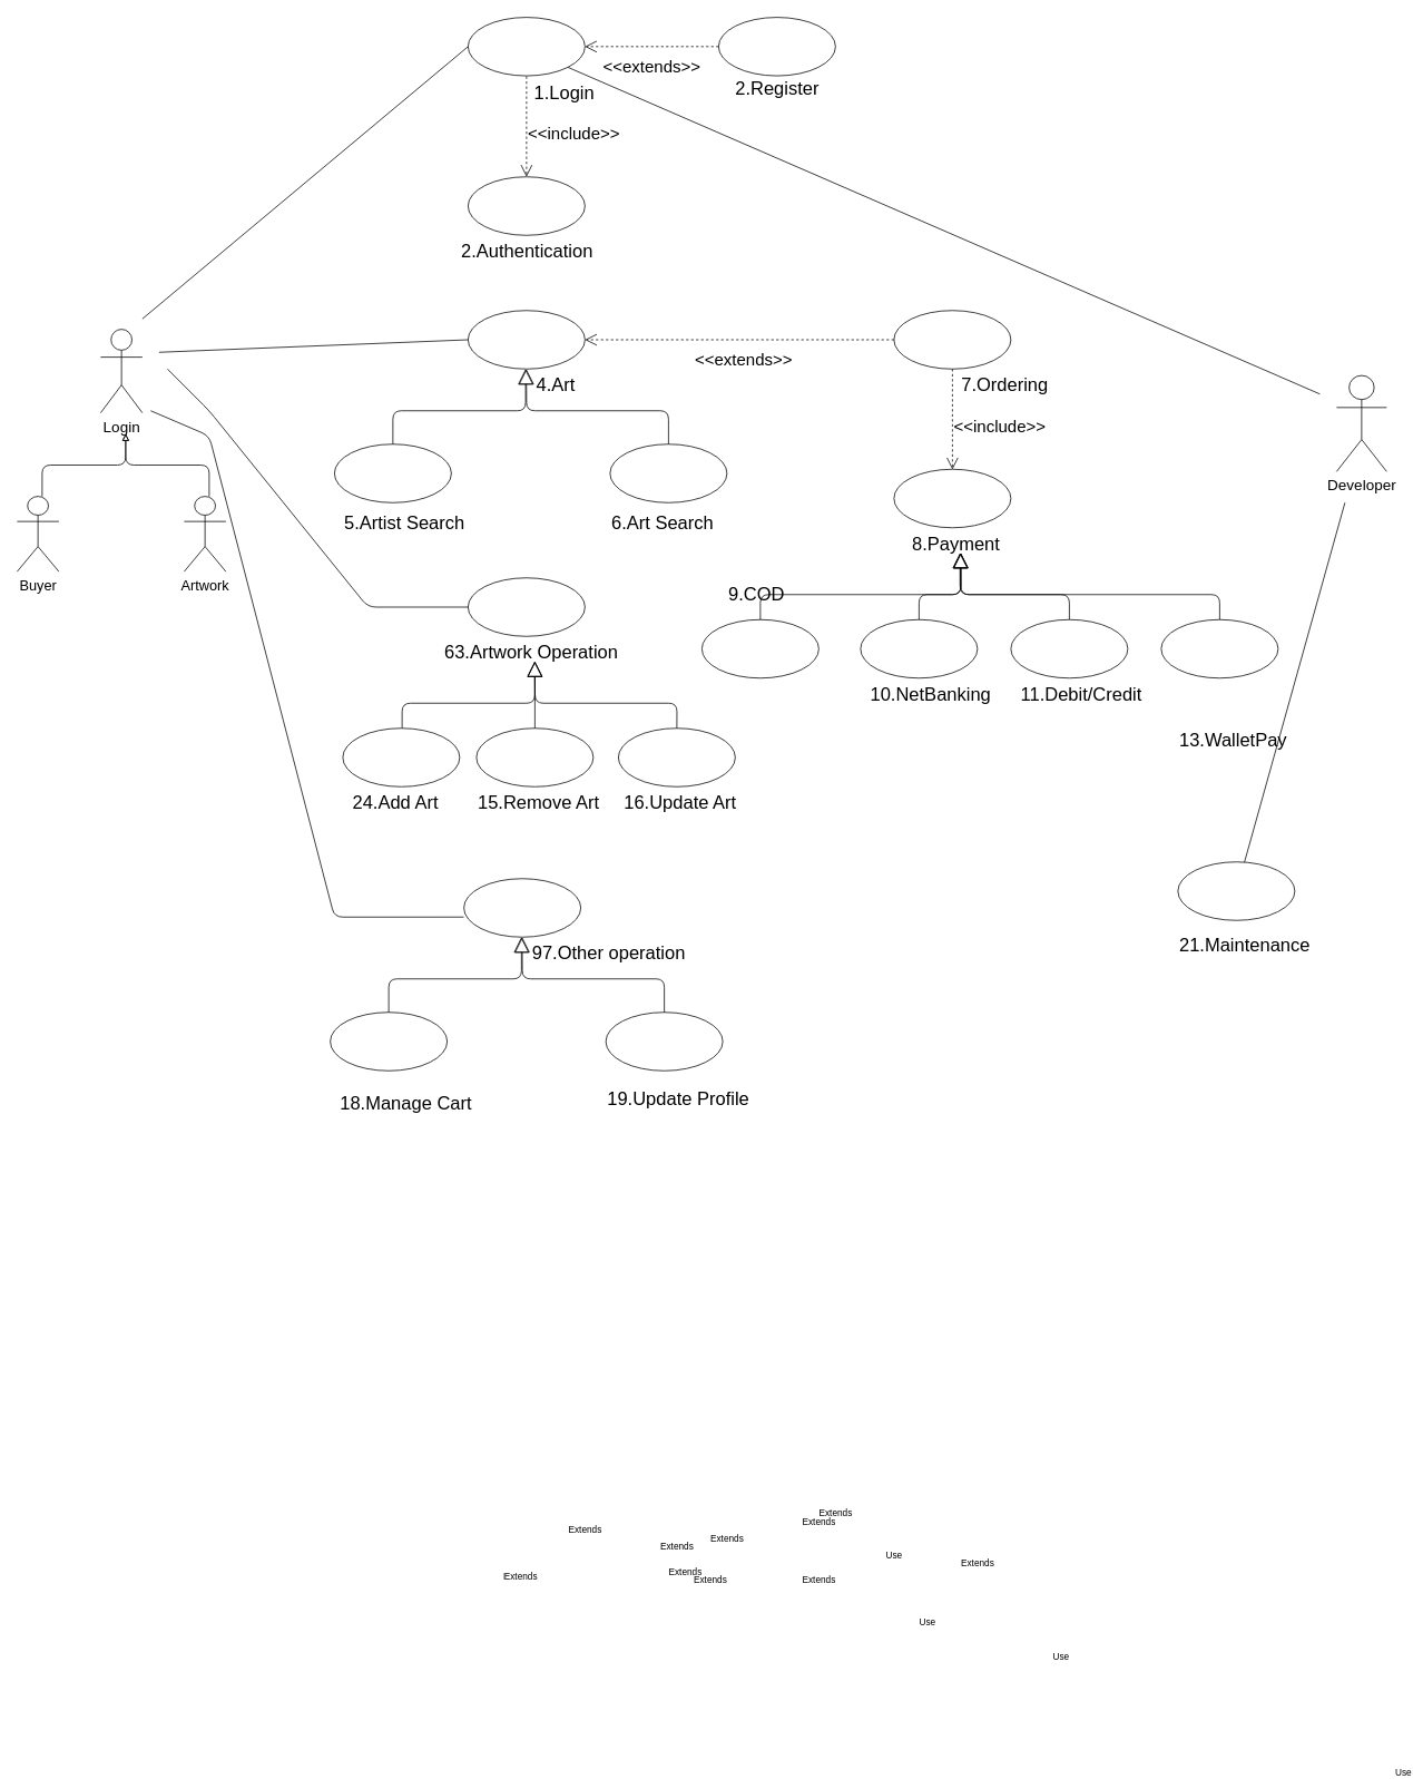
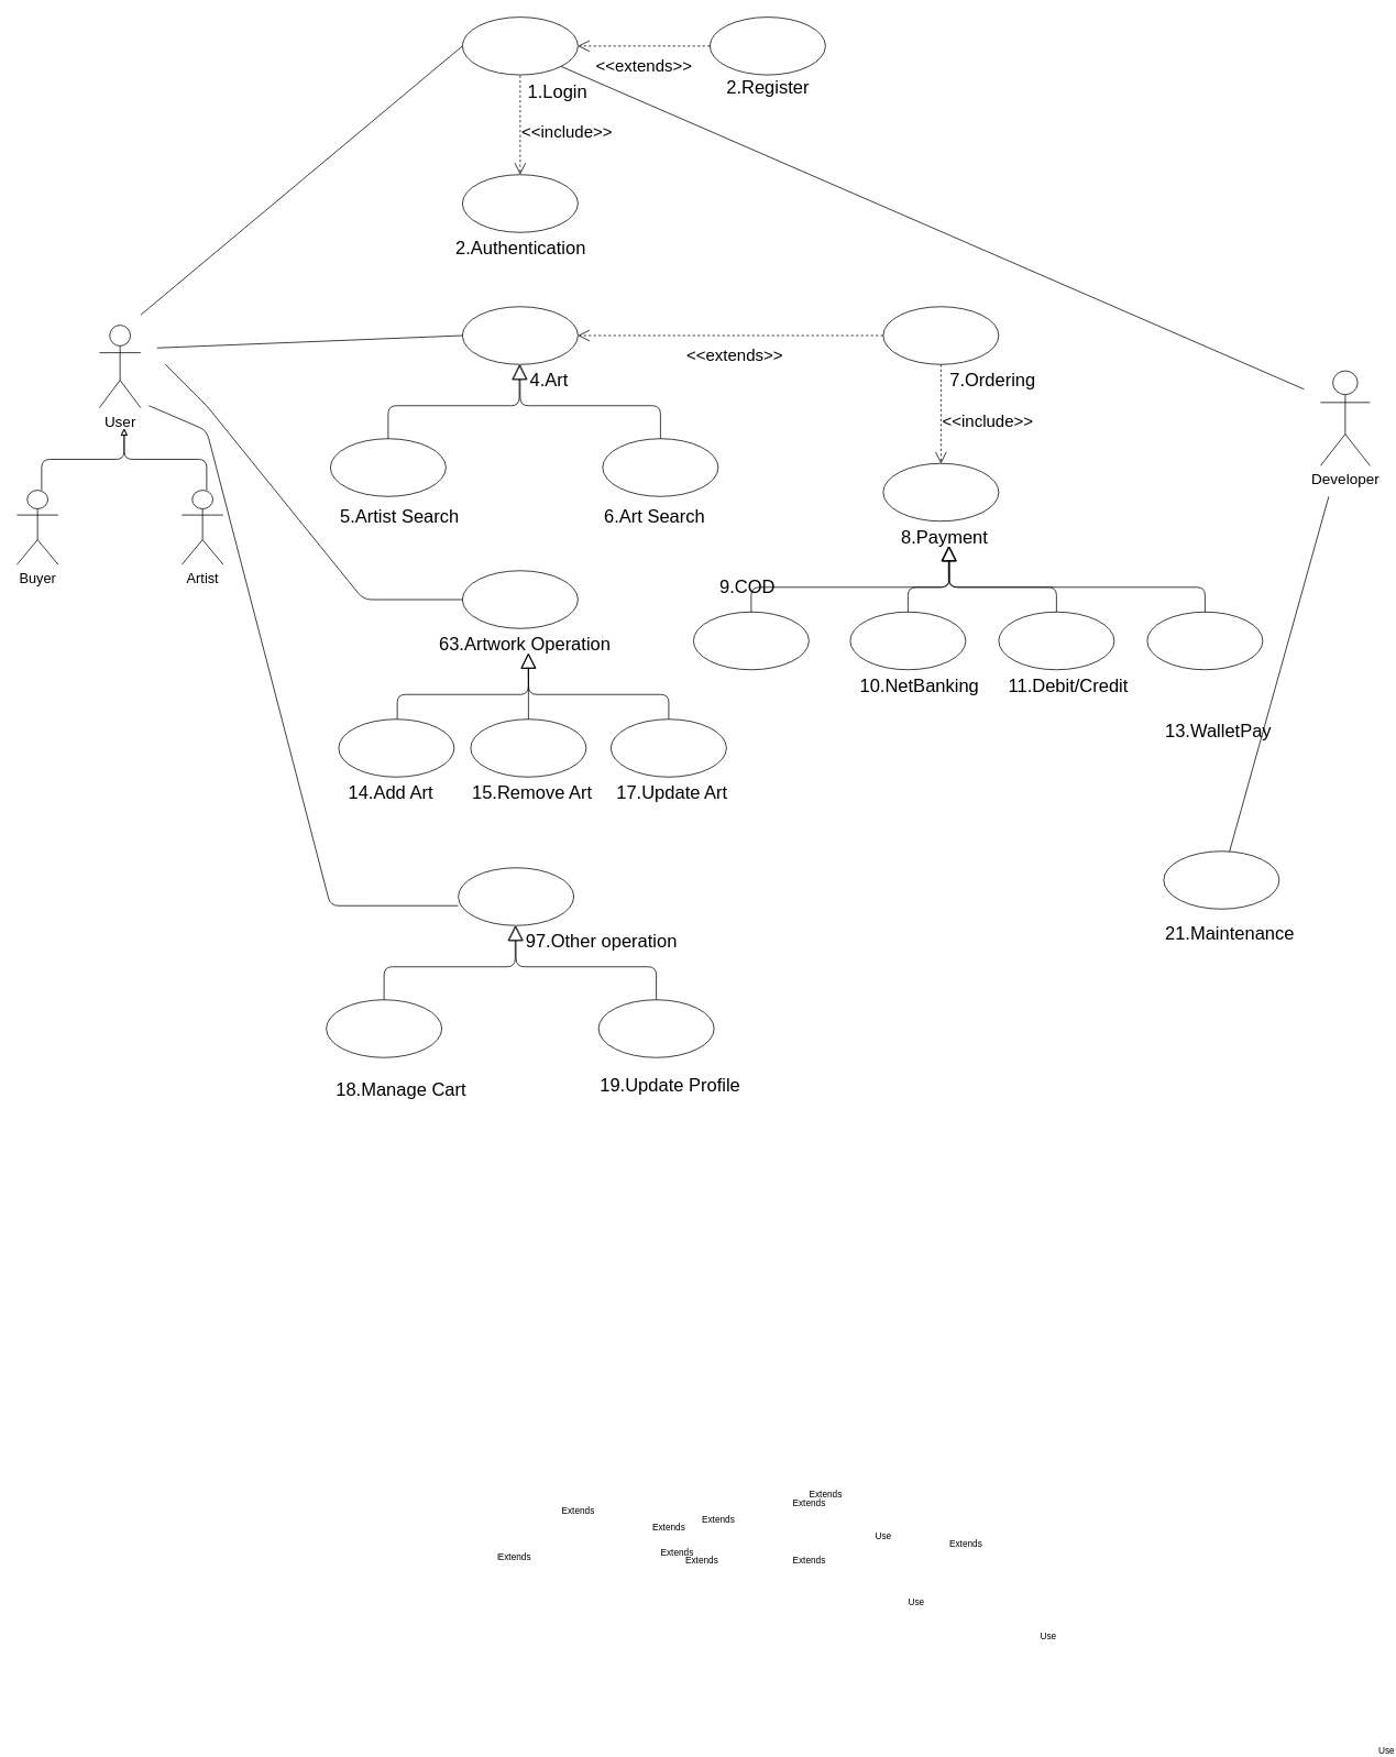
- <mxCell id="2" value="&lt;font style=&quot;font-size: 18px&quot;&gt;Login&lt;/font&gt;" style="shape=umlActor;verticalLabelPosition=bottom;labelBackgroundColor=#ffffff;verticalAlign=top;html=1;outlineConnect=0;" vertex="1" parent="1"><mxGeometry x="120" y="393.5" width="50" height="100" as="geometry" /></mxCell>
+ <mxCell id="2" value="&lt;font style=&quot;font-size: 18px&quot;&gt;User&lt;/font&gt;" style="shape=umlActor;verticalLabelPosition=bottom;labelBackgroundColor=#ffffff;verticalAlign=top;html=1;outlineConnect=0;" vertex="1" parent="1"><mxGeometry x="120" y="393.5" width="50" height="100" as="geometry" /></mxCell>
- <mxCell id="4" value="&lt;font style=&quot;font-size: 17px&quot;&gt;Artwork&lt;/font&gt;" style="shape=umlActor;verticalLabelPosition=bottom;labelBackgroundColor=#ffffff;verticalAlign=top;html=1;outlineConnect=0;" vertex="1" parent="1"><mxGeometry x="220" y="593.5" width="50" height="90" as="geometry" /></mxCell>
+ <mxCell id="4" value="&lt;font style=&quot;font-size: 17px&quot;&gt;Artist&lt;/font&gt;" style="shape=umlActor;verticalLabelPosition=bottom;labelBackgroundColor=#ffffff;verticalAlign=top;html=1;outlineConnect=0;" vertex="1" parent="1"><mxGeometry x="220" y="593.5" width="50" height="90" as="geometry" /></mxCell>
- <mxCell id="58" value="&lt;font style=&quot;font-size: 22px&quot;&gt;24.Add Art&lt;/font&gt;" style="text;html=1;" vertex="1" parent="1"><mxGeometry x="420" y="941" width="90" height="30" as="geometry" /></mxCell>
+ <mxCell id="58" value="&lt;font style=&quot;font-size: 22px&quot;&gt;14.Add Art&lt;/font&gt;" style="text;html=1;" vertex="1" parent="1"><mxGeometry x="420" y="941" width="90" height="30" as="geometry" /></mxCell>
- <mxCell id="60" value="&lt;font style=&quot;font-size: 22px&quot;&gt;16.Update Art&lt;/font&gt;" style="text;html=1;" vertex="1" parent="1"><mxGeometry x="745" y="941" width="80" height="30" as="geometry" /></mxCell>
+ <mxCell id="60" value="&lt;font style=&quot;font-size: 22px&quot;&gt;17.Update Art&lt;/font&gt;" style="text;html=1;" vertex="1" parent="1"><mxGeometry x="745" y="941" width="80" height="30" as="geometry" /></mxCell>
